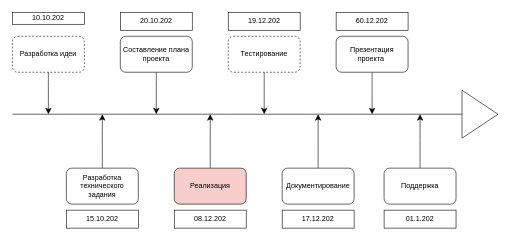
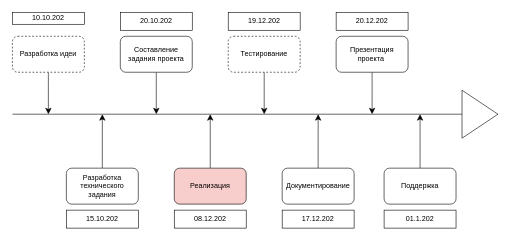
- <mxCell id="26" value="60.12.202" style="rounded=0;whiteSpace=wrap;html=1;" vertex="1" parent="1"><mxGeometry x="560" y="20" width="120" height="30" as="geometry" /></mxCell>
+ <mxCell id="26" value="20.12.202" style="rounded=0;whiteSpace=wrap;html=1;" vertex="1" parent="1"><mxGeometry x="560" y="20" width="120" height="30" as="geometry" /></mxCell>
- <mxCell id="9" value="Составление плана проекта" style="rounded=1;whiteSpace=wrap;html=1;" parent="1" vertex="1"><mxGeometry x="200" y="60" width="120" height="60" as="geometry" /></mxCell>
+ <mxCell id="9" value="Составление задания проекта" style="rounded=1;whiteSpace=wrap;html=1;" parent="1" vertex="1"><mxGeometry x="200" y="60" width="120" height="60" as="geometry" /></mxCell>
